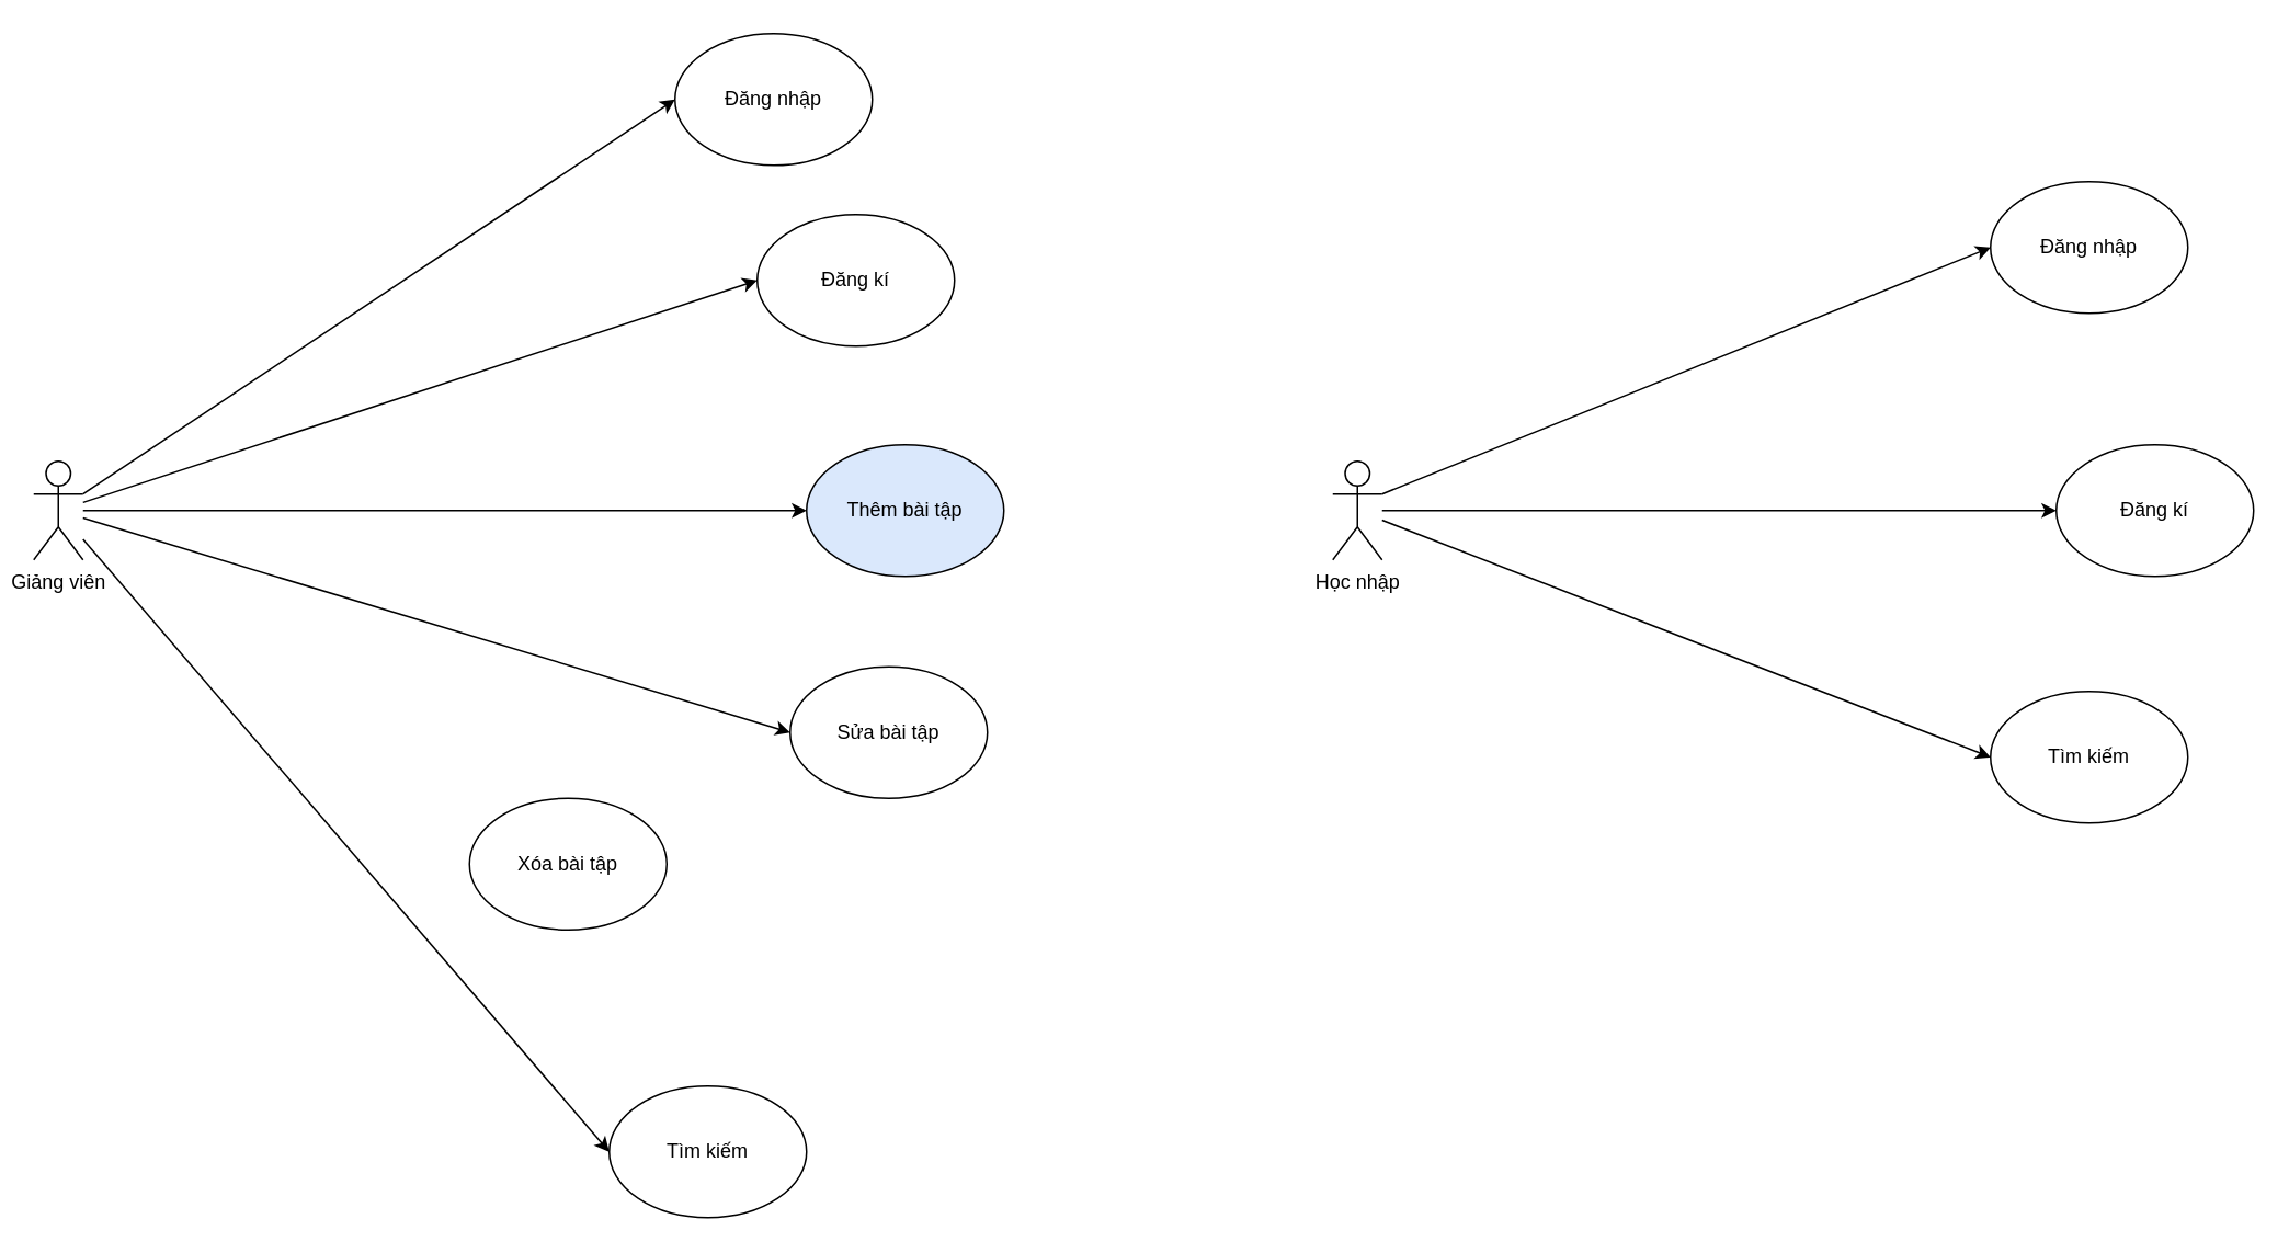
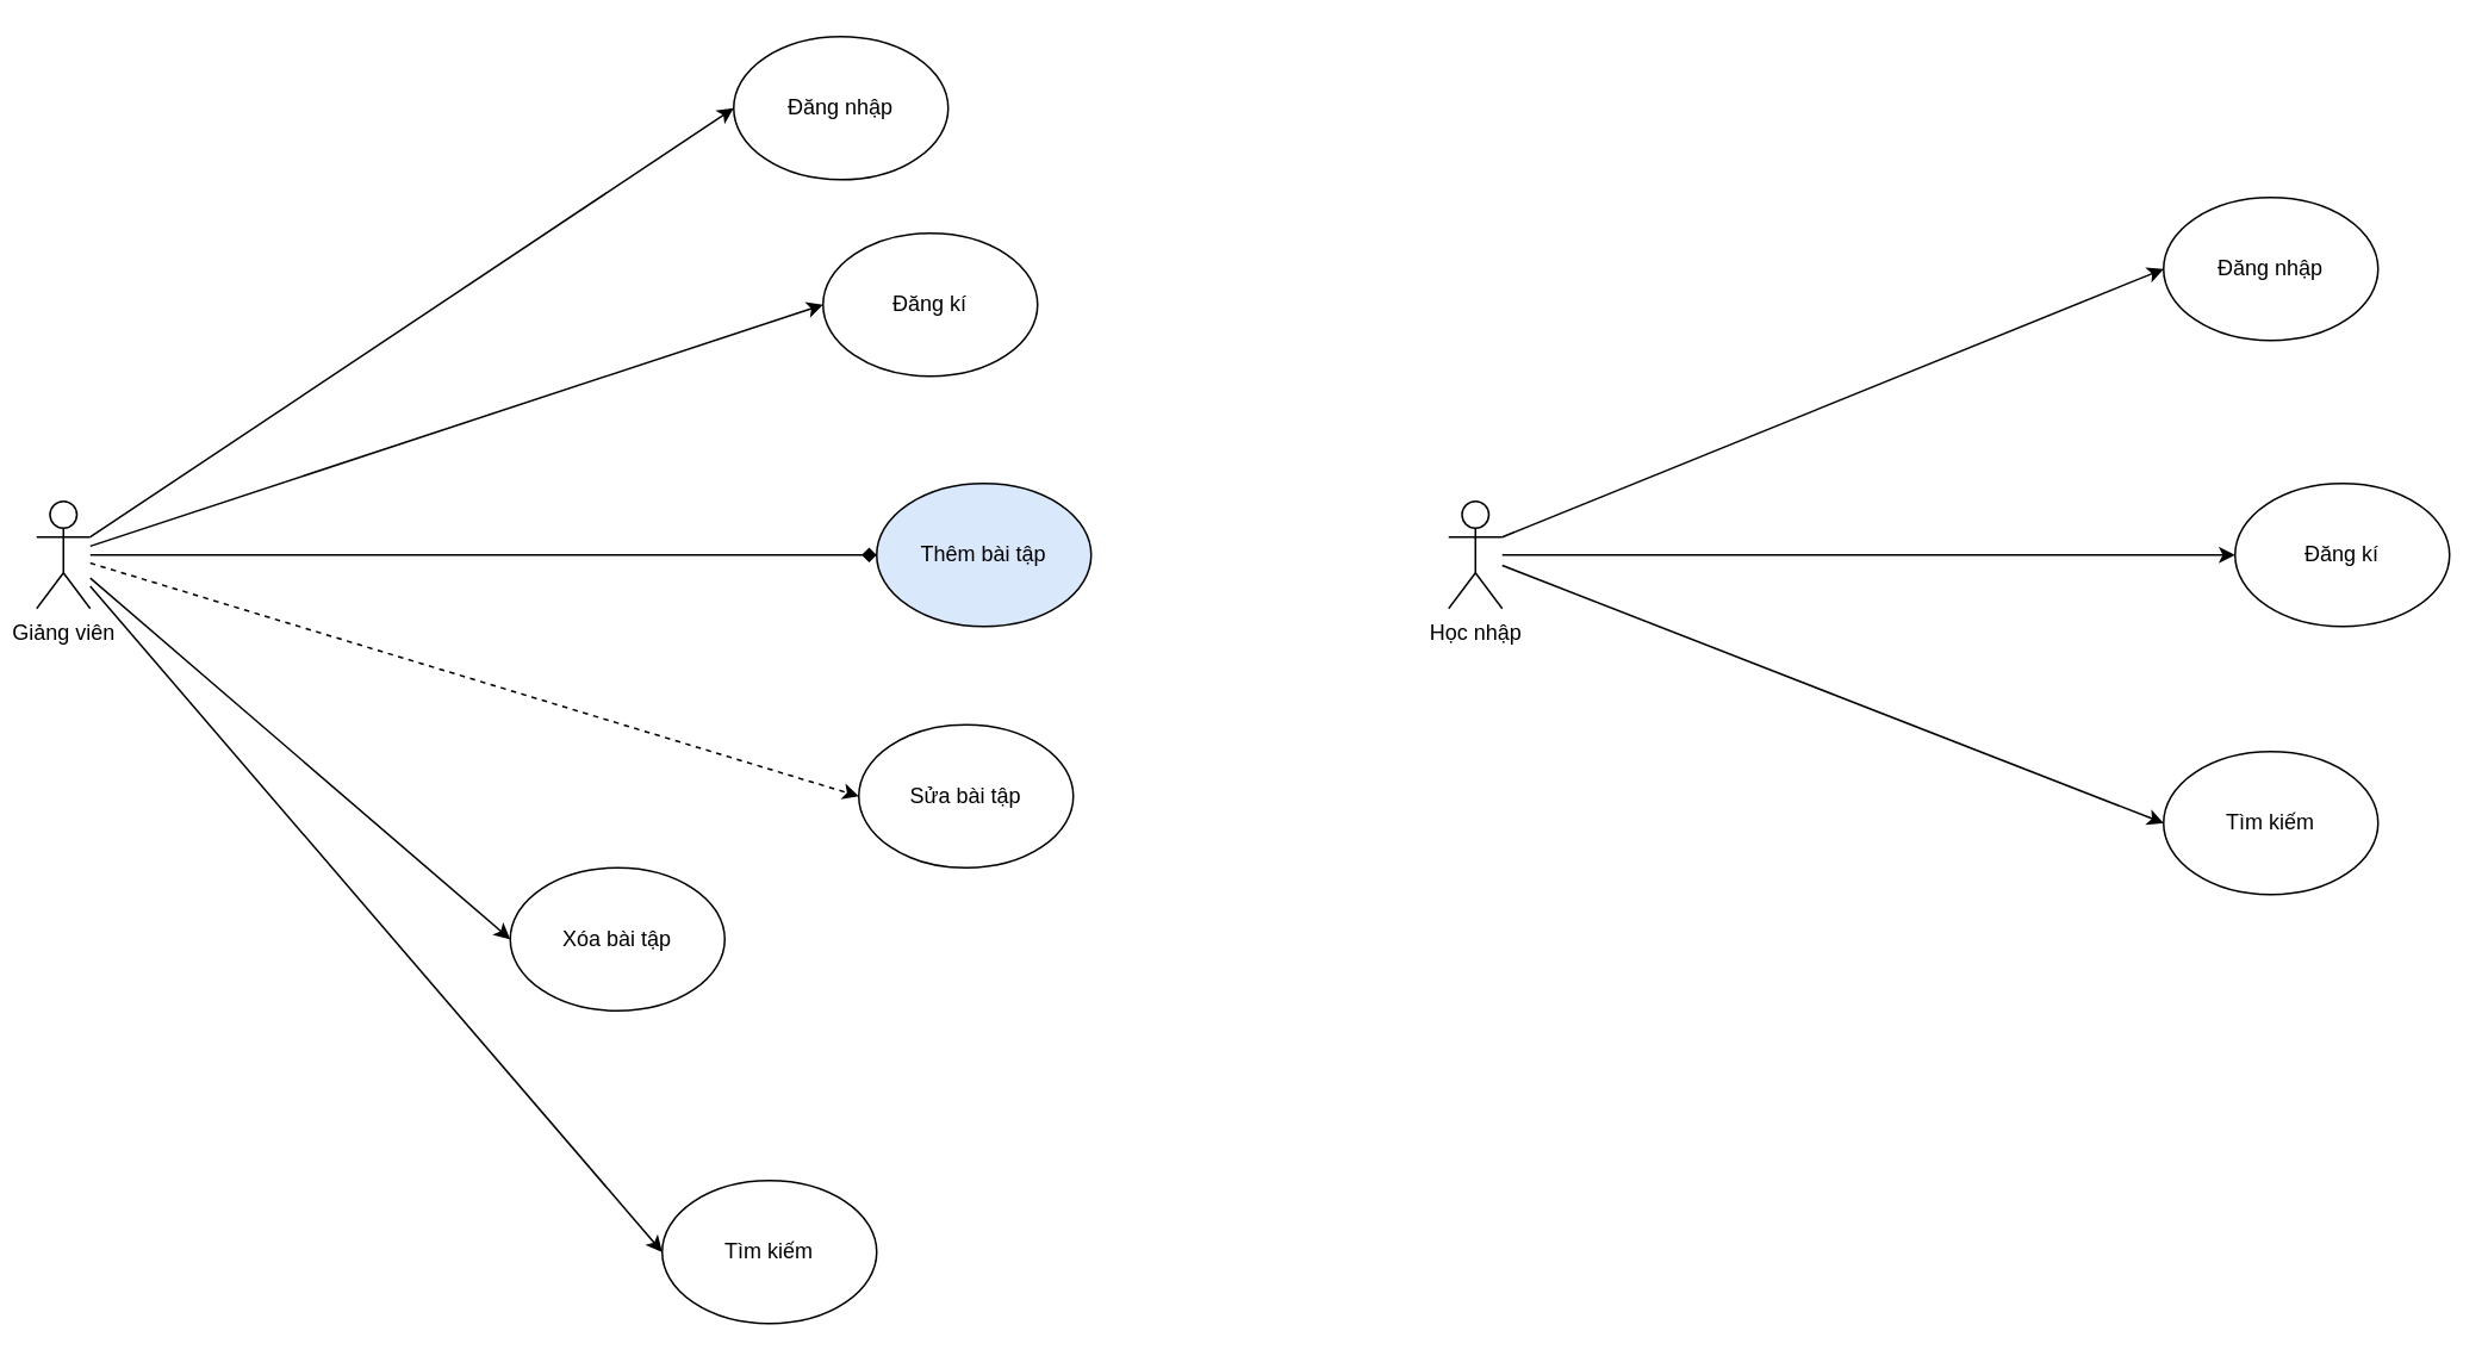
- <mxCell id="4" style="rounded=0;orthogonalLoop=1;jettySize=auto;html=1;entryX=0;entryY=0.5;entryDx=0;entryDy=0;" edge="1" parent="1" source="8" target="11"><mxGeometry relative="1" as="geometry" /></mxCell>
+ <mxCell id="4" style="rounded=0;orthogonalLoop=1;jettySize=auto;html=1;entryX=0;entryY=0.5;entryDx=0;entryDy=0;endArrow=diamond;" edge="1" parent="1" source="8" target="11"><mxGeometry relative="1" as="geometry" /></mxCell>
- <mxCell id="5" style="edgeStyle=none;rounded=0;orthogonalLoop=1;jettySize=auto;html=1;entryX=0;entryY=0.5;entryDx=0;entryDy=0;" edge="1" parent="1" source="8" target="12"><mxGeometry relative="1" as="geometry" /></mxCell>
+ <mxCell id="5" style="edgeStyle=none;rounded=0;orthogonalLoop=1;jettySize=auto;html=1;entryX=0;entryY=0.5;entryDx=0;entryDy=0;dashed=1;" edge="1" parent="1" source="8" target="12"><mxGeometry relative="1" as="geometry" /></mxCell>
+ <mxCell id="6" style="edgeStyle=none;rounded=0;orthogonalLoop=1;jettySize=auto;html=1;entryX=0;entryY=0.5;entryDx=0;entryDy=0;" edge="1" parent="1" source="8" target="13"><mxGeometry relative="1" as="geometry" /></mxCell>
